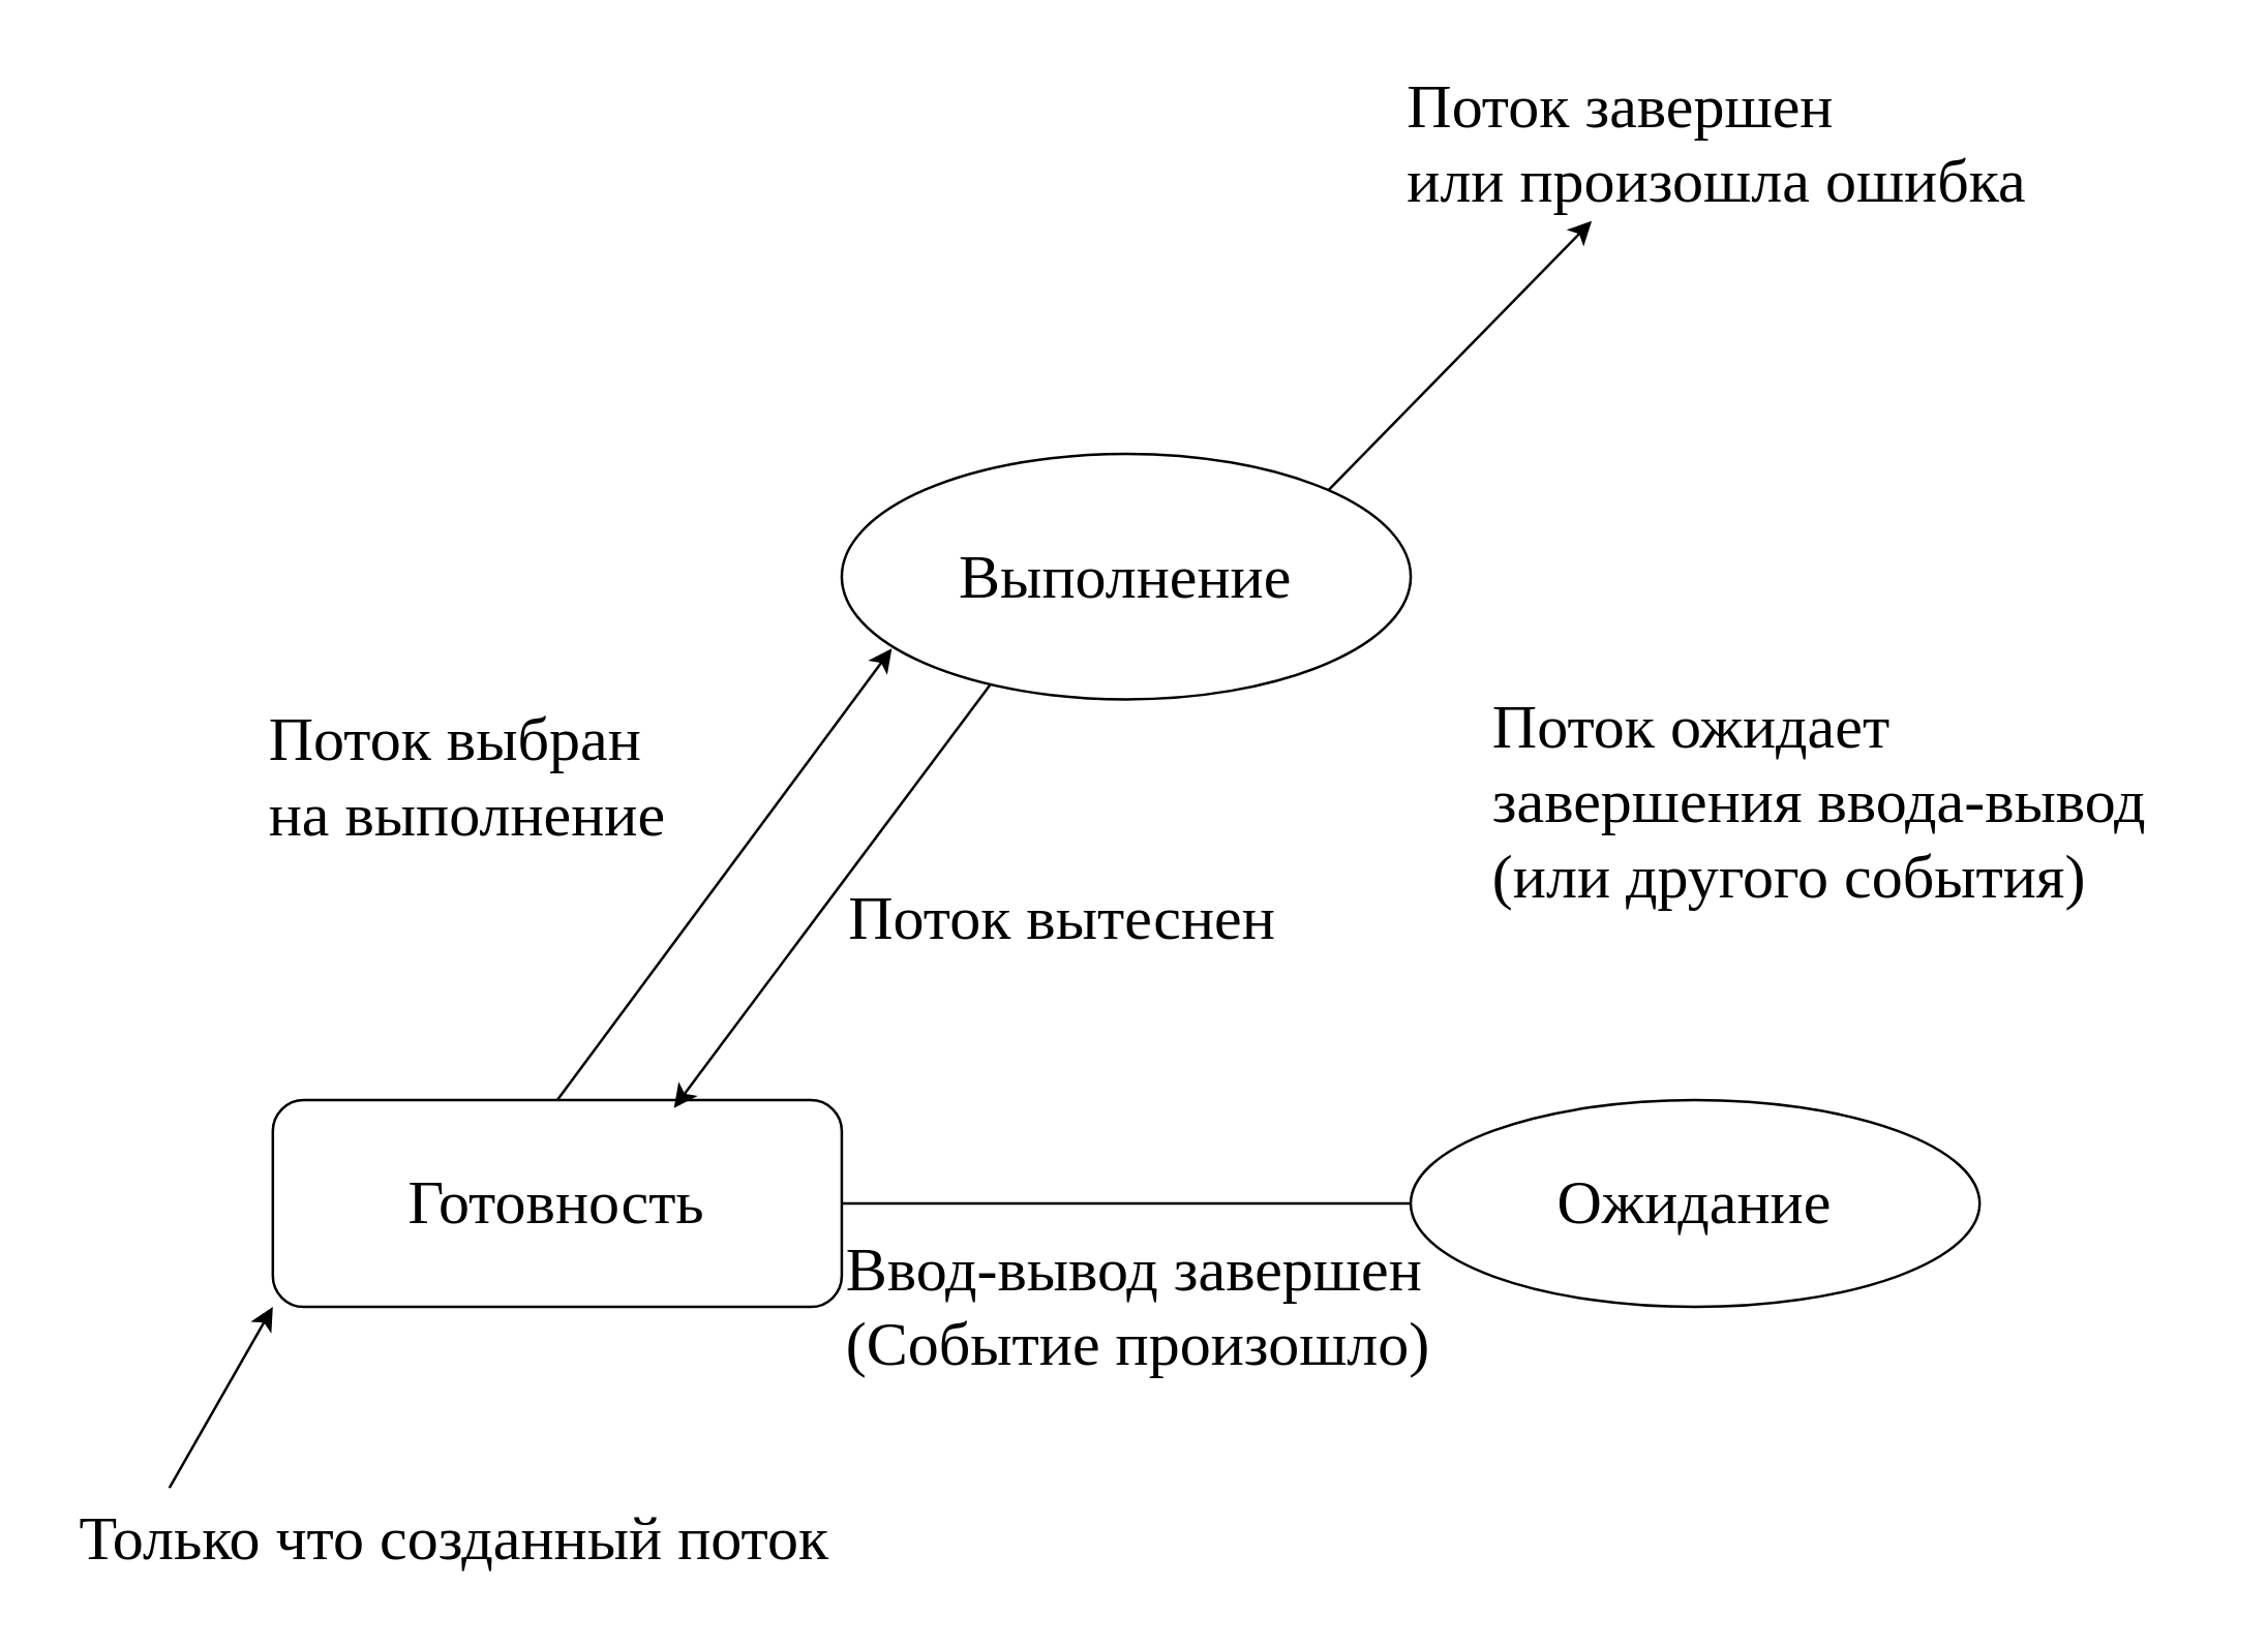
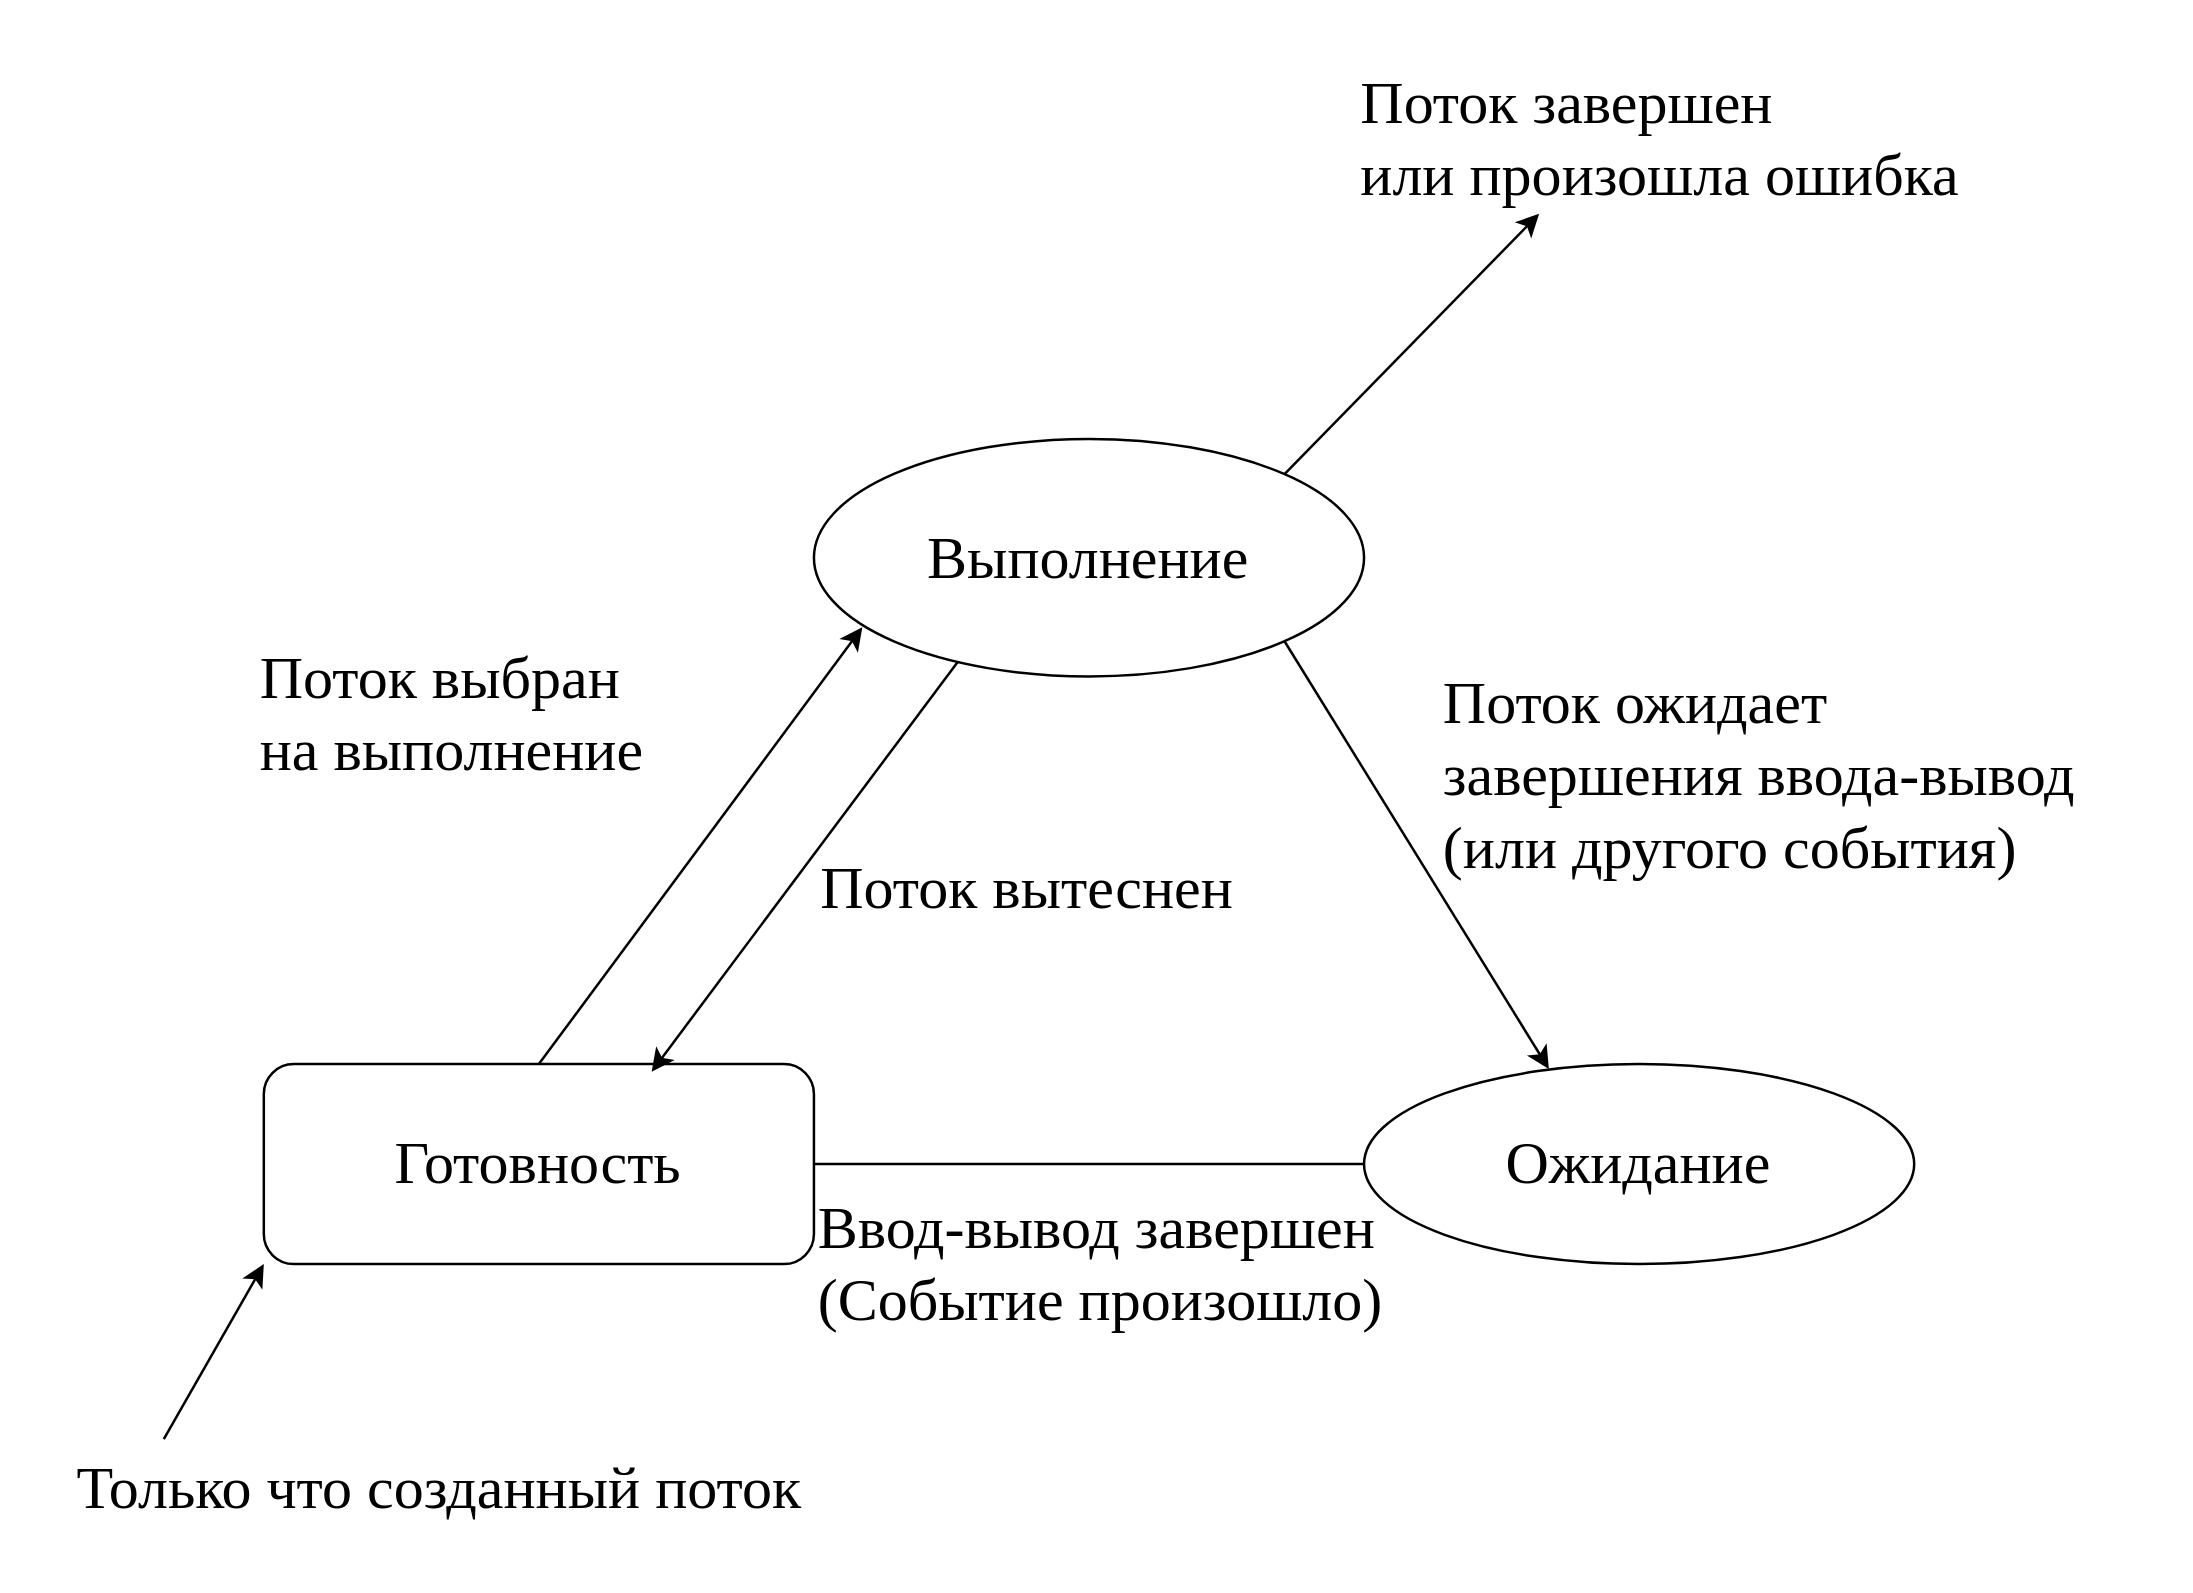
- <mxCell id="16" value="&lt;div style=&quot;text-align: left;&quot;&gt;&lt;span style=&quot;background-color: initial;&quot;&gt;&lt;font face=&quot;Times New Roman&quot; style=&quot;font-size: 24px;&quot;&gt;Поток выбран&lt;/font&gt;&lt;/span&gt;&lt;/div&gt;&lt;div style=&quot;text-align: left;&quot;&gt;&lt;span style=&quot;background-color: initial;&quot;&gt;&lt;font style=&quot;font-size: 24px;&quot; face=&quot;Times New Roman&quot;&gt;на выполнение&lt;/font&gt;&lt;/span&gt;&lt;/div&gt;" style="text;html=1;align=center;verticalAlign=middle;resizable=0;points=[];autosize=1;strokeColor=none;fillColor=none;fontSize=20;" parent="1" vertex="1"><mxGeometry x="90" y="265" width="180" height="70" as="geometry" /></mxCell>
+ <mxCell id="16" value="&lt;div style=&quot;text-align: left;&quot;&gt;&lt;span style=&quot;background-color: initial;&quot;&gt;&lt;font face=&quot;Times New Roman&quot; style=&quot;font-size: 24px;&quot;&gt;Поток выбран&lt;/font&gt;&lt;/span&gt;&lt;/div&gt;&lt;div style=&quot;text-align: left;&quot;&gt;&lt;span style=&quot;background-color: initial;&quot;&gt;&lt;font style=&quot;font-size: 24px;&quot; face=&quot;Times New Roman&quot;&gt;на выполнение&lt;/font&gt;&lt;/span&gt;&lt;/div&gt;" style="text;html=1;align=center;verticalAlign=middle;resizable=0;points=[];autosize=1;strokeColor=none;fillColor=none;fontSize=20;" parent="1" vertex="1"><mxGeometry x="90" y="250" width="180" height="70" as="geometry" /></mxCell>
+ <mxCell id="4" style="rounded=0;orthogonalLoop=1;jettySize=auto;html=1;exitX=1;exitY=1;exitDx=0;exitDy=0;entryX=0.336;entryY=0.025;entryDx=0;entryDy=0;entryPerimeter=0;fontSize=20;" parent="1" source="7" target="9" edge="1"><mxGeometry relative="1" as="geometry" /></mxCell>
